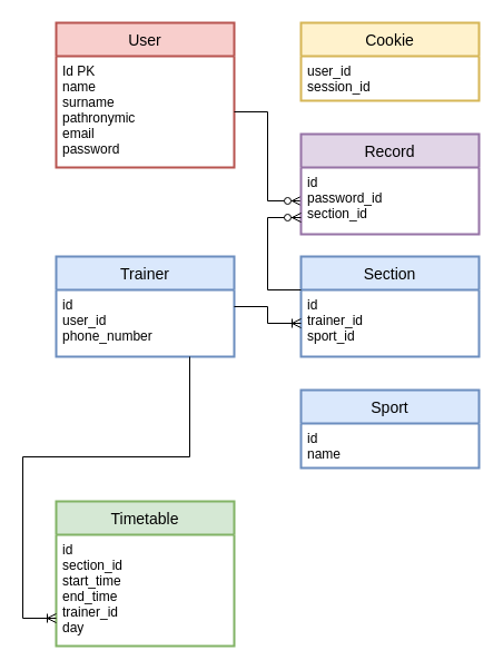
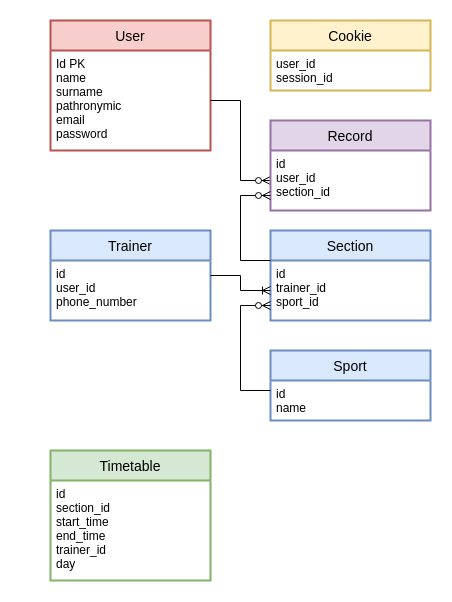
- <mxCell id="16" value="id&#10;password_id&#10;section_id" style="align=left;strokeColor=none;fillColor=none;spacingLeft=4;fontSize=12;verticalAlign=top;resizable=0;rotatable=0;part=1;" vertex="1" parent="15"><mxGeometry y="30" width="160" height="60" as="geometry" /></mxCell>
+ <mxCell id="16" value="id&#10;user_id&#10;section_id" style="align=left;strokeColor=none;fillColor=none;spacingLeft=4;fontSize=12;verticalAlign=top;resizable=0;rotatable=0;part=1;" vertex="1" parent="15"><mxGeometry y="30" width="160" height="60" as="geometry" /></mxCell>
+ <mxCell id="13" value="" style="edgeStyle=orthogonalEdgeStyle;fontSize=12;html=1;endArrow=ERzeroToMany;endFill=1;entryX=0;entryY=0.75;entryDx=0;entryDy=0;exitX=0;exitY=0.25;exitDx=0;exitDy=0;rounded=0;" edge="1" parent="1" source="7" target="11"><mxGeometry width="100" height="100" relative="1" as="geometry"><mxPoint x="300" y="340" as="sourcePoint" /><mxPoint x="400" y="240" as="targetPoint" /><Array as="points"><mxPoint x="240" y="390" /><mxPoint x="240" y="305" /></Array></mxGeometry></mxCell>
- <mxCell id="20" value="" style="edgeStyle=orthogonalEdgeStyle;fontSize=12;html=1;endArrow=ERoneToMany;rounded=0;exitX=0.75;exitY=1;exitDx=0;exitDy=0;entryX=0;entryY=0.75;entryDx=0;entryDy=0;" edge="1" parent="1" source="9" target="19"><mxGeometry width="100" height="100" relative="1" as="geometry"><mxPoint x="490" y="410" as="sourcePoint" /><mxPoint x="40" y="505" as="targetPoint" /><Array as="points"><mxPoint x="170" y="410" /><mxPoint x="20" y="410" /><mxPoint x="20" y="555" /></Array></mxGeometry></mxCell>
